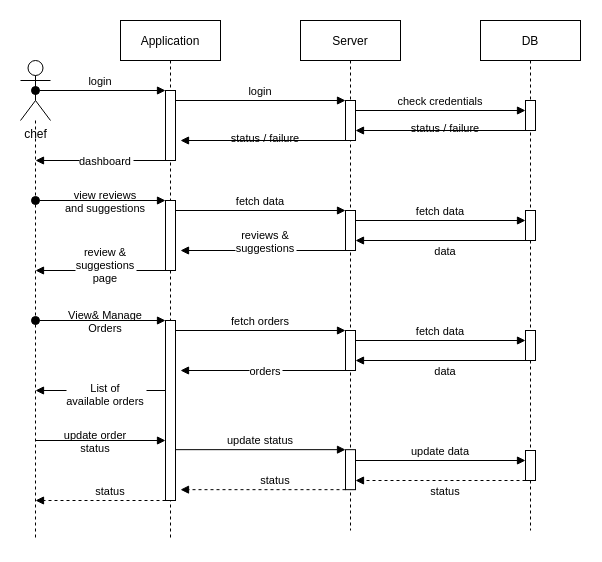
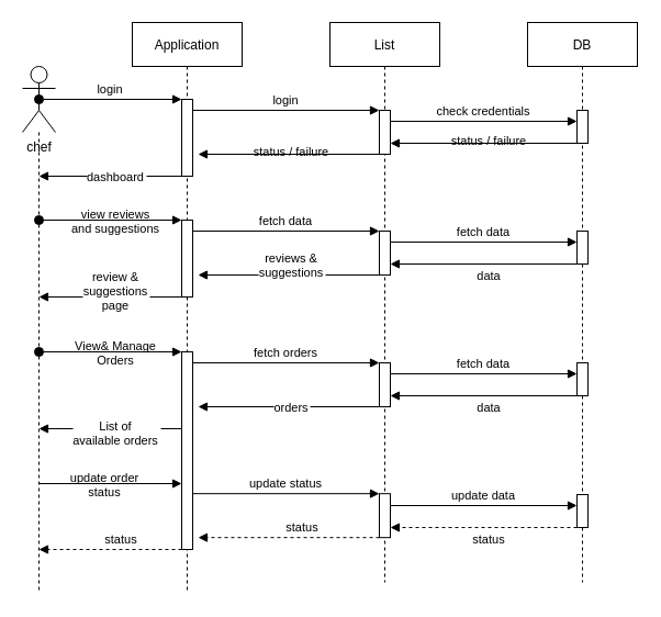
- <mxCell id="14" value="Server" style="shape=umlLifeline;perimeter=lifelinePerimeter;container=1;collapsible=0;recursiveResize=0;rounded=0;shadow=0;strokeWidth=1;" parent="1" vertex="1"><mxGeometry x="300" y="20" width="100" height="510" as="geometry" /></mxCell>
+ <mxCell id="14" value="List" style="shape=umlLifeline;perimeter=lifelinePerimeter;container=1;collapsible=0;recursiveResize=0;rounded=0;shadow=0;strokeWidth=1;" parent="1" vertex="1"><mxGeometry x="300" y="20" width="100" height="510" as="geometry" /></mxCell>
